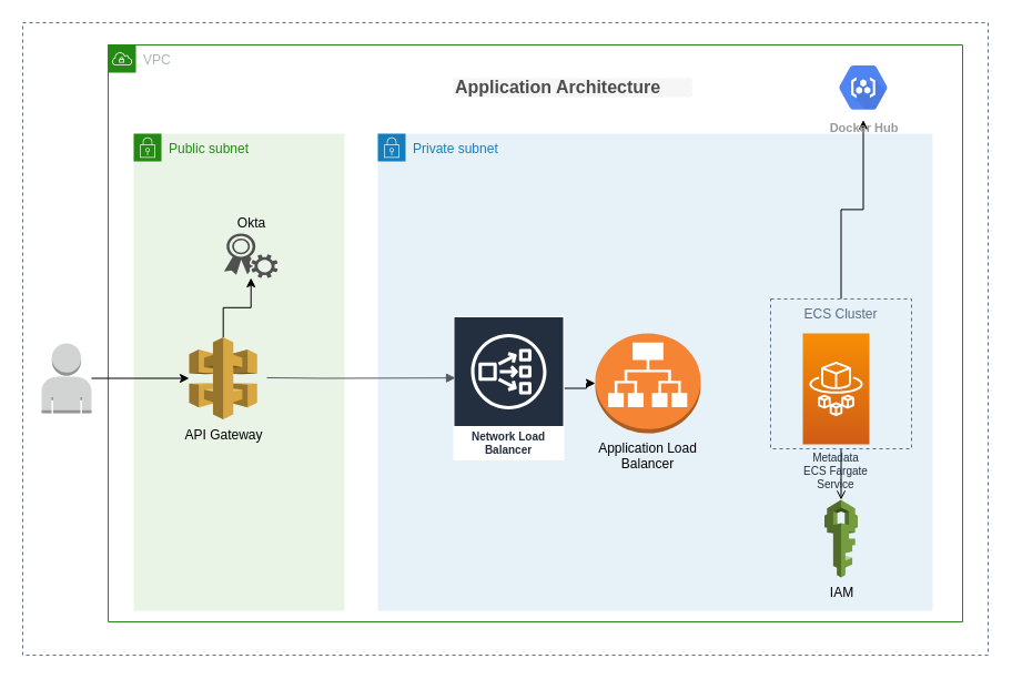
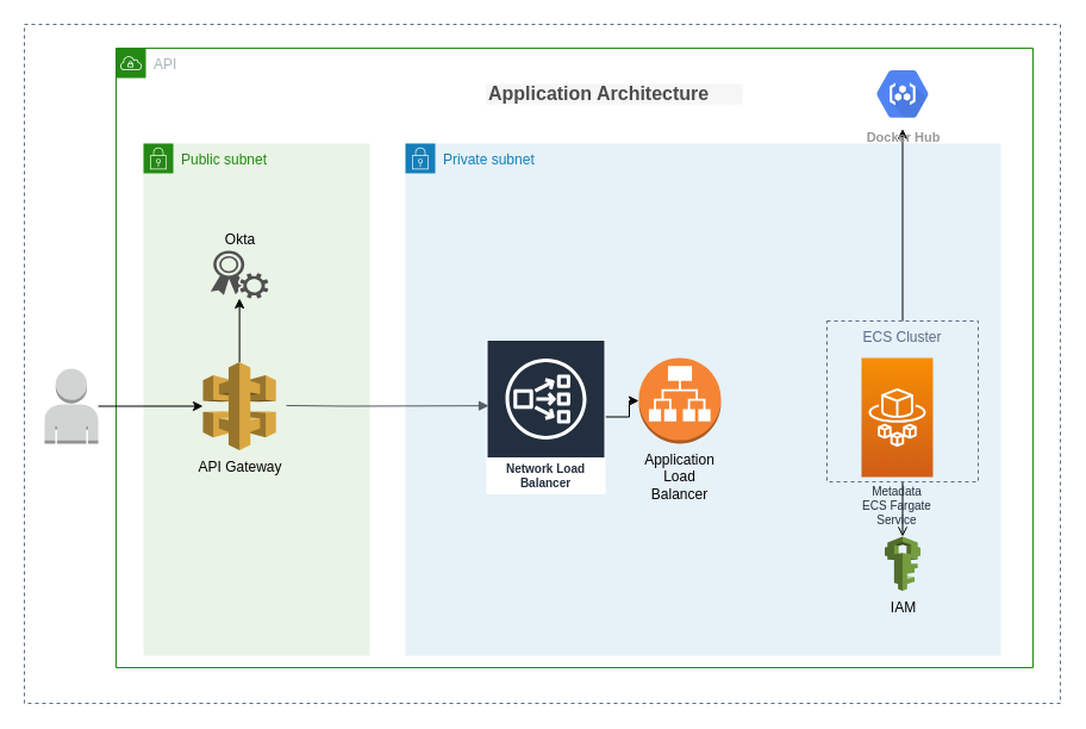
- <mxCell id="3" value="VPC" style="points=[[0,0],[0.25,0],[0.5,0],[0.75,0],[1,0],[1,0.25],[1,0.5],[1,0.75],[1,1],[0.75,1],[0.5,1],[0.25,1],[0,1],[0,0.75],[0,0.5],[0,0.25]];outlineConnect=0;gradientColor=none;html=1;whiteSpace=wrap;fontSize=12;fontStyle=0;shape=mxgraph.aws4.group;grIcon=mxgraph.aws4.group_vpc;strokeColor=#248814;fillColor=none;verticalAlign=top;align=left;spacingLeft=30;fontColor=#AAB7B8;dashed=0;" parent="1" vertex="1"><mxGeometry x="97" y="40" width="770" height="520" as="geometry" /></mxCell>
+ <mxCell id="3" value="API" style="points=[[0,0],[0.25,0],[0.5,0],[0.75,0],[1,0],[1,0.25],[1,0.5],[1,0.75],[1,1],[0.75,1],[0.5,1],[0.25,1],[0,1],[0,0.75],[0,0.5],[0,0.25]];outlineConnect=0;gradientColor=none;html=1;whiteSpace=wrap;fontSize=12;fontStyle=0;shape=mxgraph.aws4.group;grIcon=mxgraph.aws4.group_vpc;strokeColor=#248814;fillColor=none;verticalAlign=top;align=left;spacingLeft=30;fontColor=#AAB7B8;dashed=0;" parent="1" vertex="1"><mxGeometry x="97" y="40" width="770" height="520" as="geometry" /></mxCell>
- <mxCell id="18" value="Docker Hub" style="html=1;fillColor=#5184F3;strokeColor=none;verticalAlign=top;labelPosition=center;verticalLabelPosition=bottom;align=center;spacingTop=-6;fontSize=11;fontStyle=1;fontColor=#999999;shape=mxgraph.gcp2.hexIcon;prIcon=container_registry" vertex="1" parent="1"><mxGeometry x="744.5" y="49.19" width="66" height="58.5" as="geometry" /></mxCell>
+ <mxCell id="18" value="Docker Hub" style="html=1;fillColor=#5184F3;strokeColor=none;verticalAlign=top;labelPosition=center;verticalLabelPosition=bottom;align=center;spacingTop=-6;fontSize=11;fontStyle=1;fontColor=#999999;shape=mxgraph.gcp2.hexIcon;prIcon=container_registry" vertex="1" parent="1"><mxGeometry x="724.5" y="49.19" width="66" height="58.5" as="geometry" /></mxCell>
- <mxCell id="20" value="Okta" style="pointerEvents=1;shadow=0;dashed=0;html=1;strokeColor=none;fillColor=#505050;labelPosition=center;verticalLabelPosition=top;verticalAlign=bottom;outlineConnect=0;align=center;shape=mxgraph.office.security.token_service;" parent="1" vertex="1"><mxGeometry x="201.37" y="210" width="48.5" height="40" as="geometry" /></mxCell>
+ <mxCell id="20" value="Okta" style="pointerEvents=1;shadow=0;dashed=0;html=1;strokeColor=none;fillColor=#505050;labelPosition=center;verticalLabelPosition=top;verticalAlign=bottom;outlineConnect=0;align=center;shape=mxgraph.office.security.token_service;" parent="1" vertex="1"><mxGeometry x="176.37" y="210" width="48.5" height="40" as="geometry" /></mxCell>
- <mxCell id="9" value="Application Load Balancer" style="outlineConnect=0;dashed=0;verticalLabelPosition=bottom;verticalAlign=top;align=center;html=1;shape=mxgraph.aws3.application_load_balancer;fillColor=#F58534;gradientColor=none;whiteSpace=wrap;" parent="1" vertex="1"><mxGeometry x="536" y="300" width="95" height="90" as="geometry" /></mxCell>
+ <mxCell id="9" value="Application Load Balancer" style="outlineConnect=0;dashed=0;verticalLabelPosition=bottom;verticalAlign=top;align=center;html=1;shape=mxgraph.aws3.application_load_balancer;fillColor=#F58534;gradientColor=none;whiteSpace=wrap;" parent="1" vertex="1"><mxGeometry x="536" y="300" width="69" height="72" as="geometry" /></mxCell>
- <mxCell id="13" value="IAM" style="outlineConnect=0;dashed=0;verticalLabelPosition=bottom;verticalAlign=top;align=center;html=1;shape=mxgraph.aws3.iam;fillColor=#759C3E;gradientColor=none;" parent="1" vertex="1"><mxGeometry x="742.5" y="450" width="30" height="70" as="geometry" /></mxCell>
+ <mxCell id="13" value="IAM" style="outlineConnect=0;dashed=0;verticalLabelPosition=bottom;verticalAlign=top;align=center;html=1;shape=mxgraph.aws3.iam;fillColor=#759C3E;gradientColor=none;" parent="1" vertex="1"><mxGeometry x="742.5" y="450" width="30" height="45.5" as="geometry" /></mxCell>
